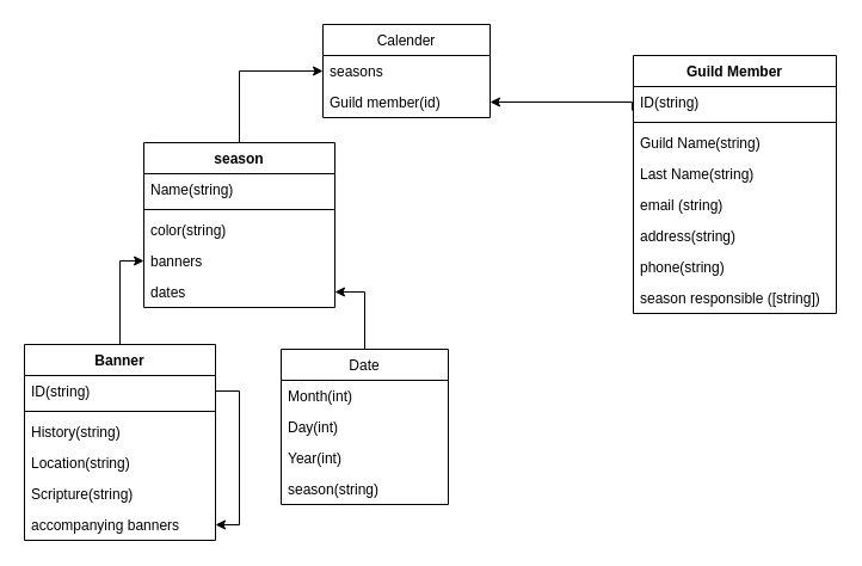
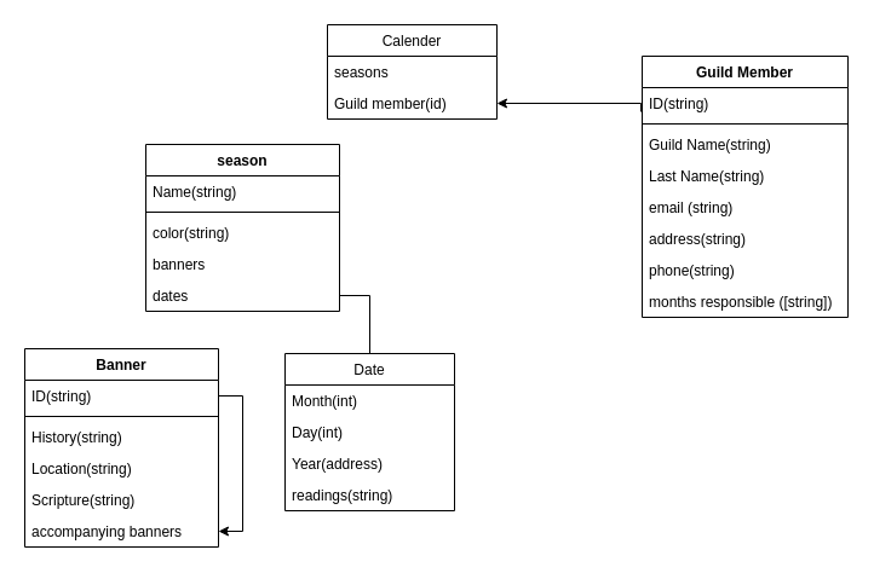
- <mxCell id="30" style="edgeStyle=orthogonalEdgeStyle;rounded=0;orthogonalLoop=1;jettySize=auto;html=1;exitX=0.5;exitY=0;exitDx=0;exitDy=0;entryX=0;entryY=0.5;entryDx=0;entryDy=0;" edge="1" parent="1" source="31" target="21"><mxGeometry relative="1" as="geometry" /></mxCell>
- <mxCell id="24" style="edgeStyle=orthogonalEdgeStyle;rounded=0;orthogonalLoop=1;jettySize=auto;html=1;exitX=0.5;exitY=0;exitDx=0;exitDy=0;entryX=1;entryY=0.5;entryDx=0;entryDy=0;" edge="1" parent="1" source="25" target="36"><mxGeometry relative="1" as="geometry" /></mxCell>
+ <mxCell id="24" style="edgeStyle=orthogonalEdgeStyle;rounded=0;orthogonalLoop=1;jettySize=auto;html=1;exitX=0.5;exitY=0;exitDx=0;exitDy=0;entryX=1;entryY=0.5;entryDx=0;entryDy=0;endArrow=none;" edge="1" parent="1" source="25" target="36"><mxGeometry relative="1" as="geometry" /></mxCell>
- <mxCell id="2" style="edgeStyle=orthogonalEdgeStyle;rounded=0;orthogonalLoop=1;jettySize=auto;html=1;exitX=0.5;exitY=0;exitDx=0;exitDy=0;entryX=0;entryY=0.5;entryDx=0;entryDy=0;" edge="1" parent="1" source="3" target="35"><mxGeometry relative="1" as="geometry" /></mxCell>
- <mxCell id="19" value="season responsible ([string])" style="text;strokeColor=none;fillColor=none;align=left;verticalAlign=top;spacingLeft=4;spacingRight=4;overflow=hidden;rotatable=0;points=[[0,0.5],[1,0.5]];portConstraint=eastwest;" vertex="1" parent="11"><mxGeometry y="190" width="170" height="26" as="geometry" /></mxCell>
+ <mxCell id="19" value="months responsible ([string])" style="text;strokeColor=none;fillColor=none;align=left;verticalAlign=top;spacingLeft=4;spacingRight=4;overflow=hidden;rotatable=0;points=[[0,0.5],[1,0.5]];portConstraint=eastwest;" vertex="1" parent="11"><mxGeometry y="190" width="170" height="26" as="geometry" /></mxCell>
- <mxCell id="28" value="Year(int)" style="text;strokeColor=none;fillColor=none;align=left;verticalAlign=top;spacingLeft=4;spacingRight=4;overflow=hidden;rotatable=0;points=[[0,0.5],[1,0.5]];portConstraint=eastwest;" vertex="1" parent="25"><mxGeometry y="78" width="140" height="26" as="geometry" /></mxCell>
+ <mxCell id="28" value="Year(address)" style="text;strokeColor=none;fillColor=none;align=left;verticalAlign=top;spacingLeft=4;spacingRight=4;overflow=hidden;rotatable=0;points=[[0,0.5],[1,0.5]];portConstraint=eastwest;" vertex="1" parent="25"><mxGeometry y="78" width="140" height="26" as="geometry" /></mxCell>
- <mxCell id="29" value="season(string)" style="text;strokeColor=none;fillColor=none;align=left;verticalAlign=top;spacingLeft=4;spacingRight=4;overflow=hidden;rotatable=0;points=[[0,0.5],[1,0.5]];portConstraint=eastwest;" vertex="1" parent="25"><mxGeometry y="104" width="140" height="26" as="geometry" /></mxCell>
+ <mxCell id="29" value="readings(string)" style="text;strokeColor=none;fillColor=none;align=left;verticalAlign=top;spacingLeft=4;spacingRight=4;overflow=hidden;rotatable=0;points=[[0,0.5],[1,0.5]];portConstraint=eastwest;" vertex="1" parent="25"><mxGeometry y="104" width="140" height="26" as="geometry" /></mxCell>
